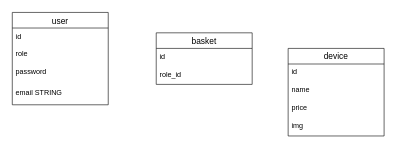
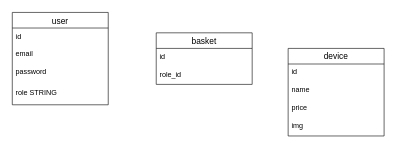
- <mxCell id="4" value="role" style="text;strokeColor=none;fillColor=none;spacingLeft=4;spacingRight=4;overflow=hidden;rotatable=0;points=[[0,0.5],[1,0.5]];portConstraint=eastwest;fontSize=12;" parent="2" vertex="1"><mxGeometry y="56" width="160" height="30" as="geometry" /></mxCell>
+ <mxCell id="4" value="email" style="text;strokeColor=none;fillColor=none;spacingLeft=4;spacingRight=4;overflow=hidden;rotatable=0;points=[[0,0.5],[1,0.5]];portConstraint=eastwest;fontSize=12;" parent="2" vertex="1"><mxGeometry y="56" width="160" height="30" as="geometry" /></mxCell>
- <mxCell id="6" value="email STRING" style="text;strokeColor=none;fillColor=none;spacingLeft=4;spacingRight=4;overflow=hidden;rotatable=0;points=[[0,0.5],[1,0.5]];portConstraint=eastwest;fontSize=12;" parent="2" vertex="1"><mxGeometry y="120" width="160" height="34" as="geometry" /></mxCell>
+ <mxCell id="6" value="role STRING" style="text;strokeColor=none;fillColor=none;spacingLeft=4;spacingRight=4;overflow=hidden;rotatable=0;points=[[0,0.5],[1,0.5]];portConstraint=eastwest;fontSize=12;" parent="2" vertex="1"><mxGeometry y="120" width="160" height="34" as="geometry" /></mxCell>
